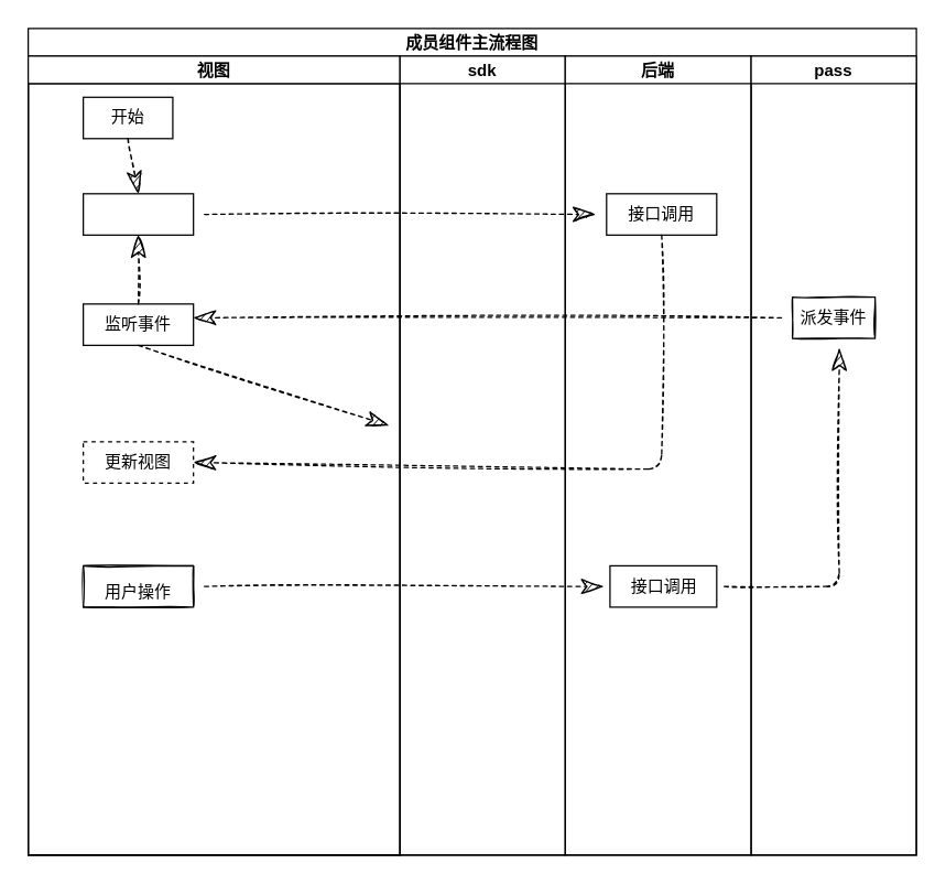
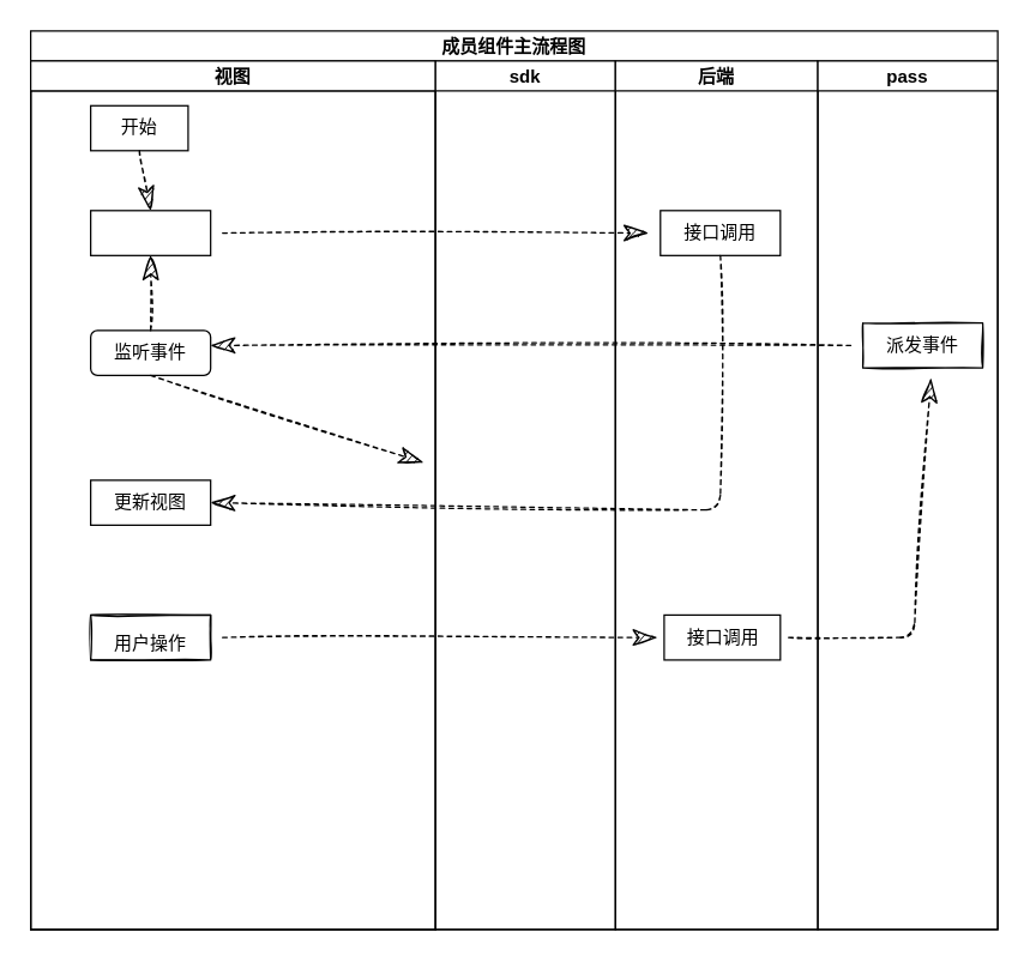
- <mxCell id="19" value="派发事件" style="whiteSpace=wrap;html=1;rounded=0;shadow=0;sketch=1;hachureGap=4;fontFamily=Architects Daughter;fontSource=https%3A%2F%2Ffonts.googleapis.com%2Fcss%3Ffamily%3DArchitects%2BDaughter;fontSize=12;" vertex="1" parent="18"><mxGeometry x="30" y="175" width="60" height="30" as="geometry" /></mxCell>
+ <mxCell id="19" value="派发事件" style="whiteSpace=wrap;html=1;rounded=0;shadow=0;sketch=1;hachureGap=4;fontFamily=Architects Daughter;fontSource=https%3A%2F%2Ffonts.googleapis.com%2Fcss%3Ffamily%3DArchitects%2BDaughter;fontSize=12;" vertex="1" parent="18"><mxGeometry x="30" y="175" width="80" height="30" as="geometry" /></mxCell>
- <mxCell id="10" value="监听事件" style="rounded=0;whiteSpace=wrap;html=1;shadow=0;sketch=0;hachureGap=4;fontFamily=Architects Daughter;fontSource=https%3A%2F%2Ffonts.googleapis.com%2Fcss%3Ffamily%3DArchitects%2BDaughter;fontSize=12;strokeColor=default;fillColor=none;" vertex="1" parent="5"><mxGeometry x="40" y="180" width="80" height="30" as="geometry" /></mxCell>
+ <mxCell id="10" value="监听事件" style="whiteSpace=wrap;html=1;shadow=0;sketch=0;hachureGap=4;fontFamily=Architects Daughter;fontSource=https%3A%2F%2Ffonts.googleapis.com%2Fcss%3Ffamily%3DArchitects%2BDaughter;fontSize=12;strokeColor=default;fillColor=none;rounded=1;" vertex="1" parent="5"><mxGeometry x="40" y="180" width="80" height="30" as="geometry" /></mxCell>
- <mxCell id="11" value="更新视图" style="rounded=0;whiteSpace=wrap;html=1;shadow=0;sketch=0;hachureGap=4;fontFamily=Architects Daughter;fontSource=https%3A%2F%2Ffonts.googleapis.com%2Fcss%3Ffamily%3DArchitects%2BDaughter;fontSize=12;strokeColor=default;fillColor=none;dashed=1;" vertex="1" parent="5"><mxGeometry x="40" y="280" width="80" height="30" as="geometry" /></mxCell>
+ <mxCell id="11" value="更新视图" style="rounded=0;whiteSpace=wrap;html=1;shadow=0;sketch=0;hachureGap=4;fontFamily=Architects Daughter;fontSource=https%3A%2F%2Ffonts.googleapis.com%2Fcss%3Ffamily%3DArchitects%2BDaughter;fontSize=12;strokeColor=default;fillColor=none;" vertex="1" parent="5"><mxGeometry x="40" y="280" width="80" height="30" as="geometry" /></mxCell>
